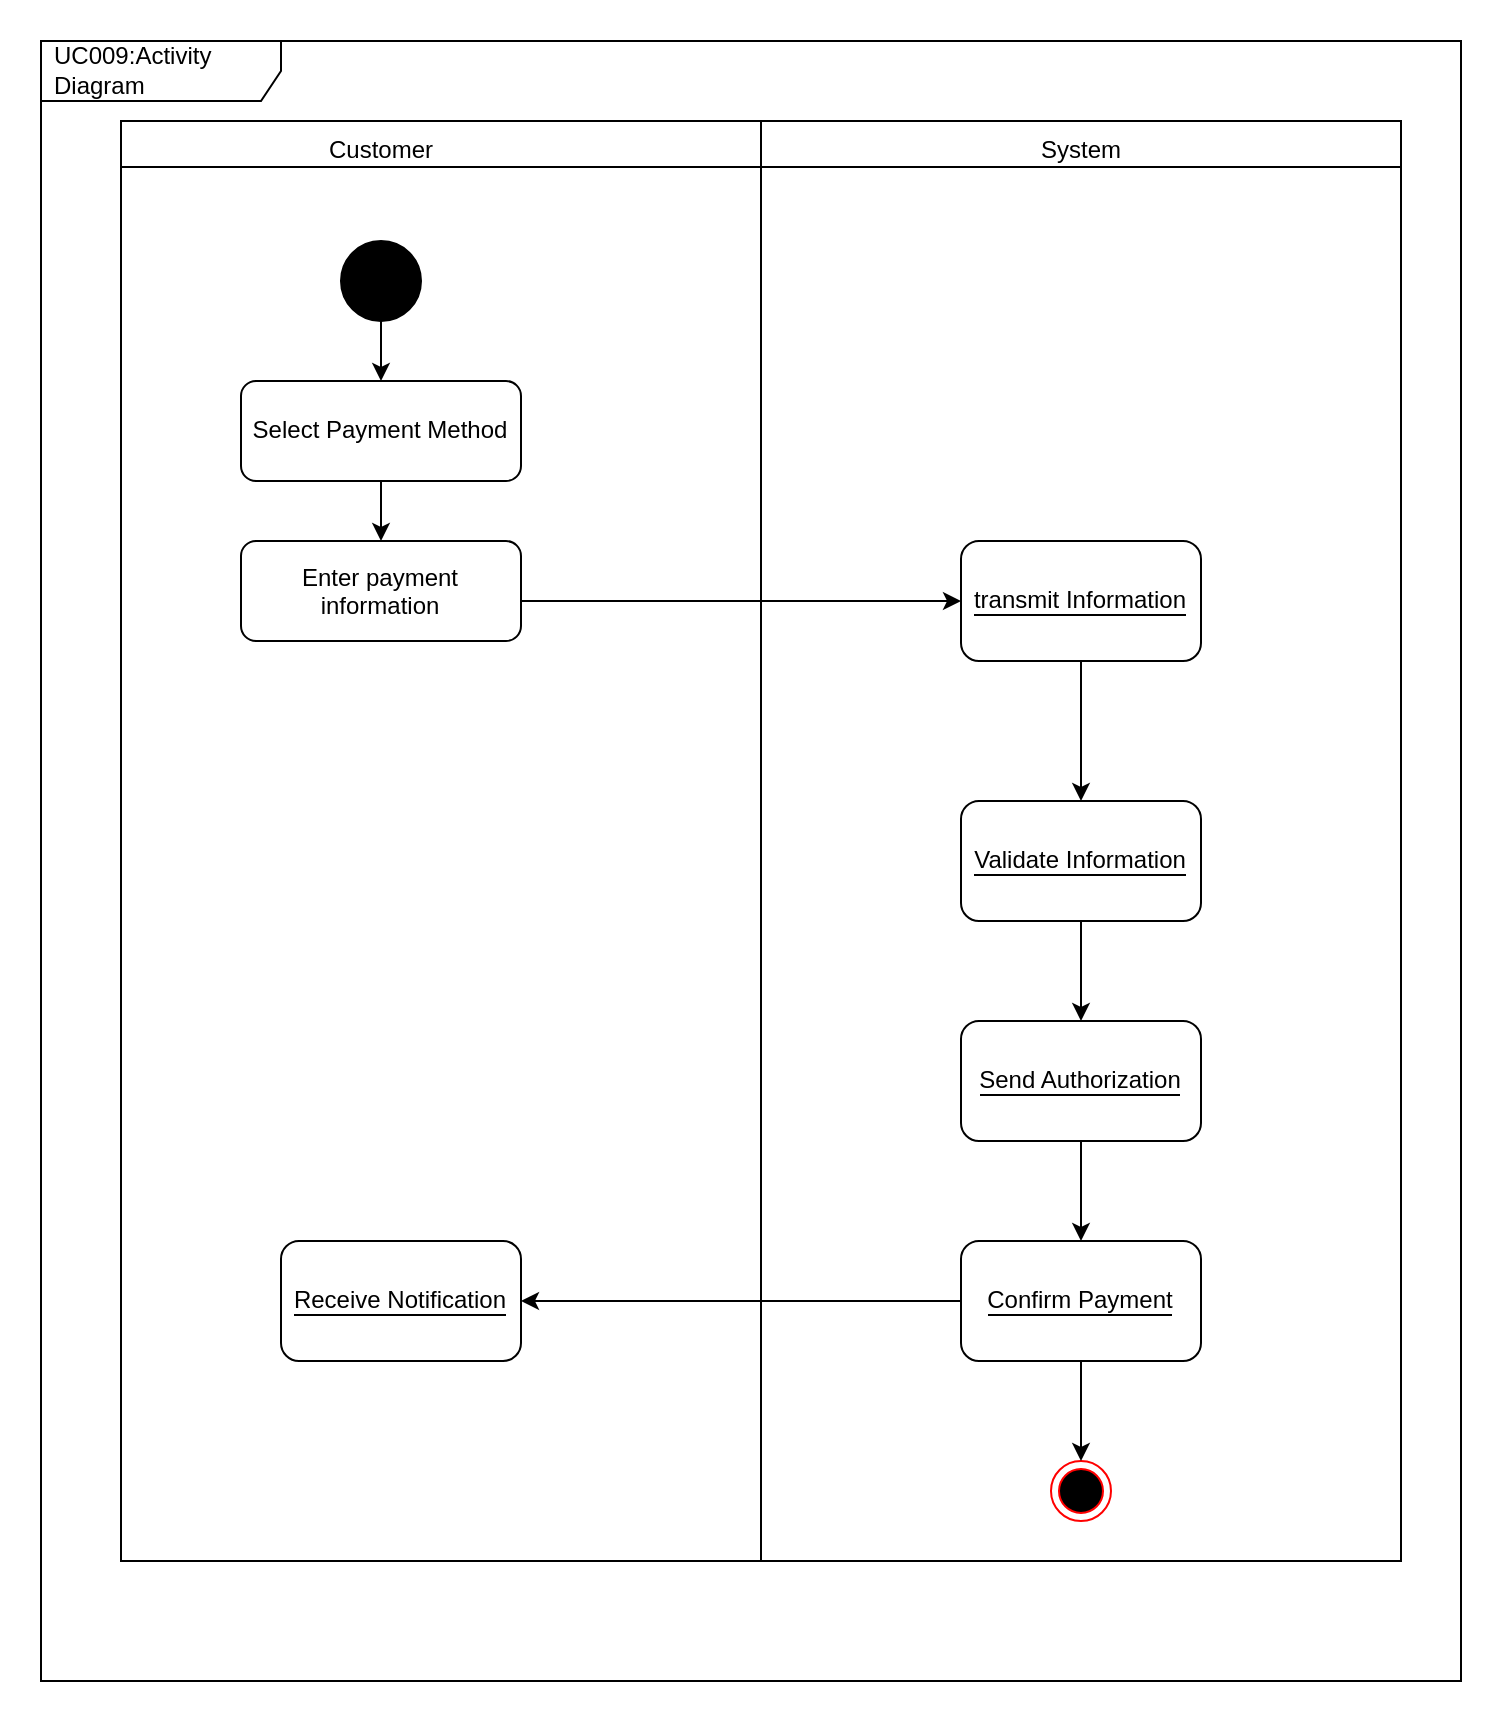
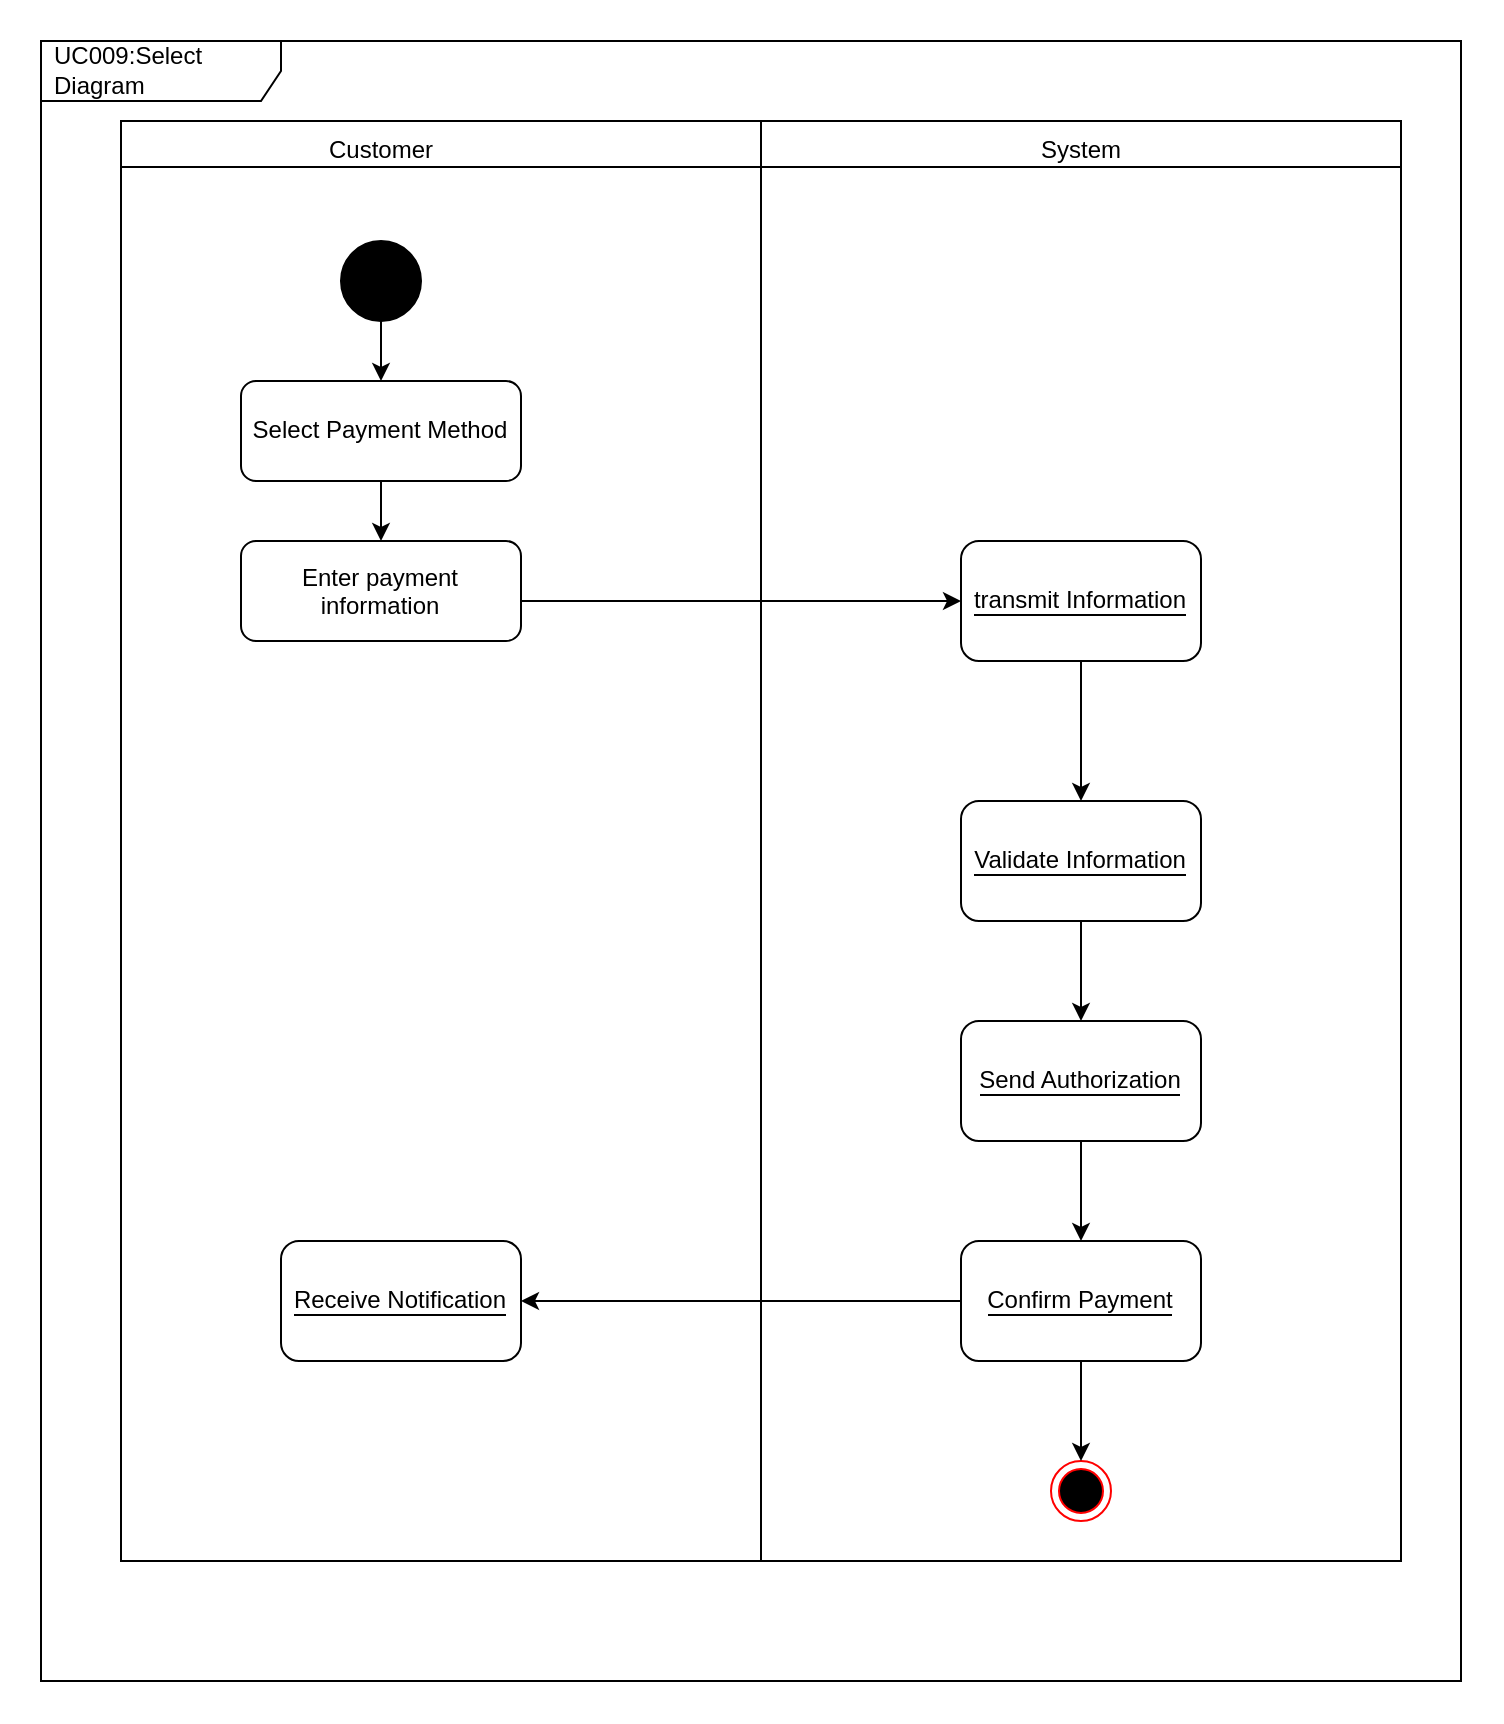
- <mxCell id="25" value="UC009:Activity Diagram" style="shape=umlFrame;whiteSpace=wrap;html=1;width=120;height=30;boundedLbl=1;verticalAlign=middle;align=left;spacingLeft=5;" vertex="1" parent="1"><mxGeometry x="20" y="20" width="710" height="820" as="geometry" /></mxCell>
+ <mxCell id="25" value="UC009:Select Diagram" style="shape=umlFrame;whiteSpace=wrap;html=1;width=120;height=30;boundedLbl=1;verticalAlign=middle;align=left;spacingLeft=5;" vertex="1" parent="1"><mxGeometry x="20" y="20" width="710" height="820" as="geometry" /></mxCell>
